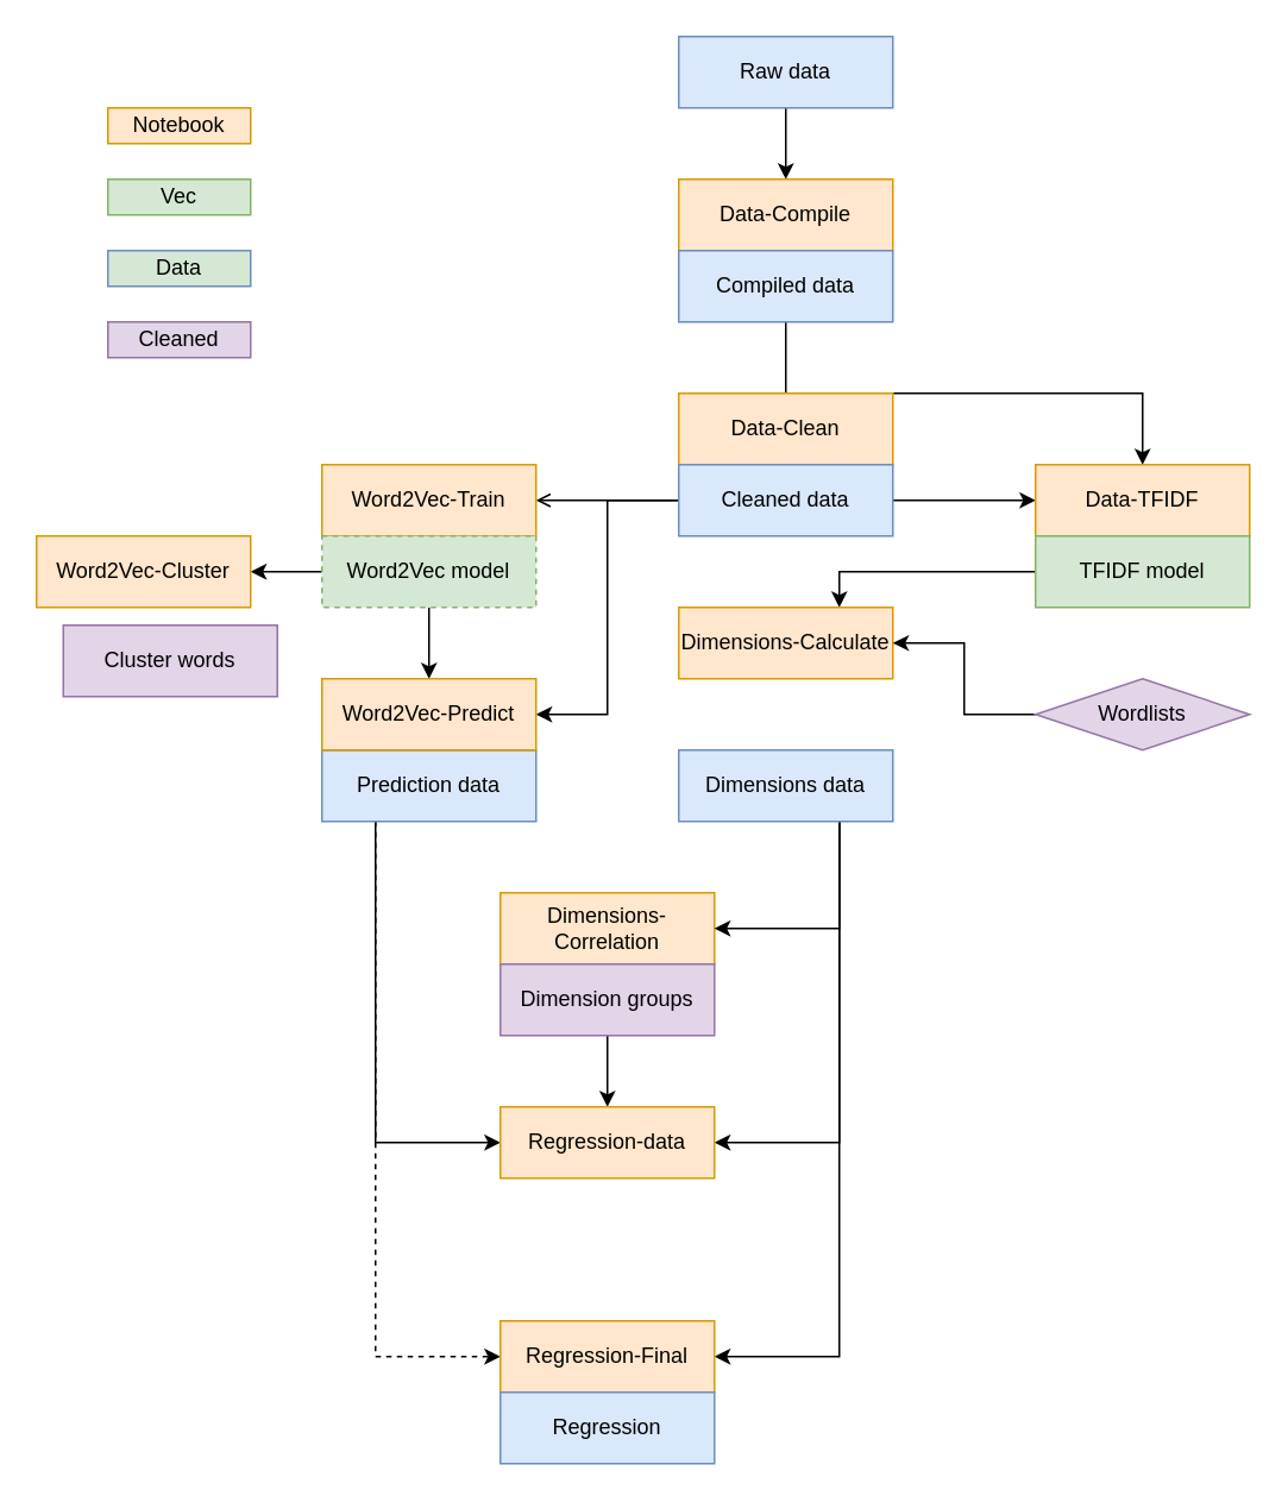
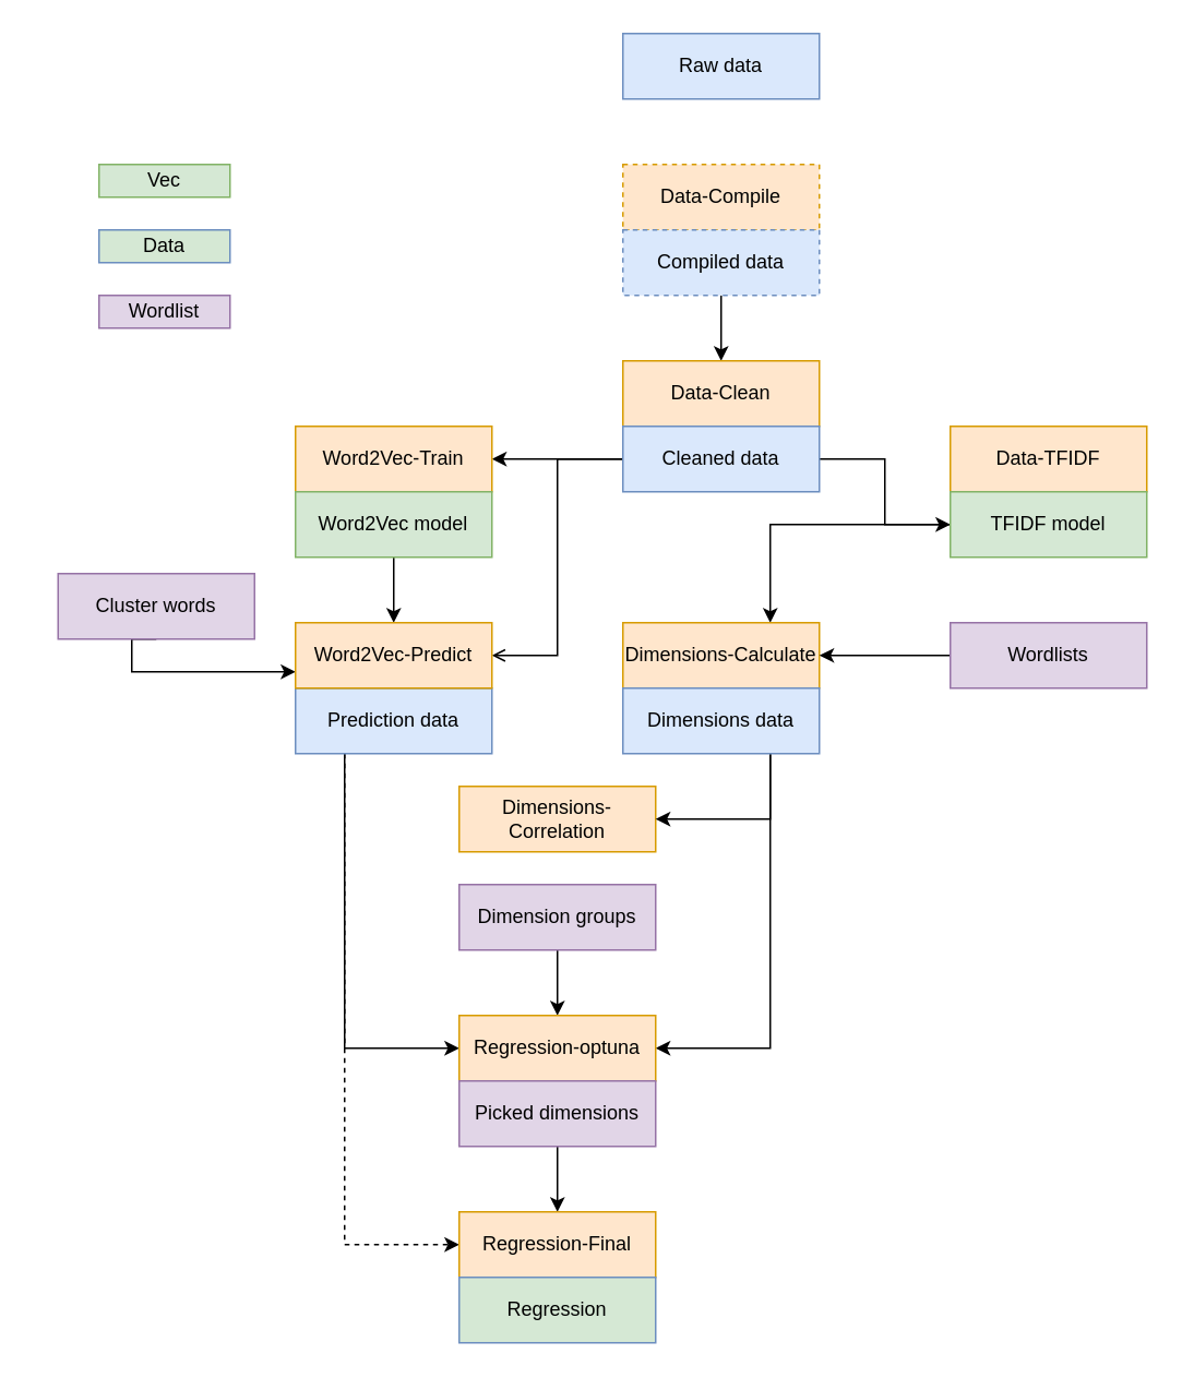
- <mxCell id="42" value="Notebook" style="rounded=0;whiteSpace=wrap;html=1;fillColor=#ffe6cc;strokeColor=#d79b00;fontColor=#000000;" parent="1" vertex="1"><mxGeometry x="60" y="60" width="80" height="20" as="geometry" /></mxCell>
- <mxCell id="2" style="edgeStyle=orthogonalEdgeStyle;rounded=0;orthogonalLoop=1;jettySize=auto;html=1;exitX=0.5;exitY=1;exitDx=0;exitDy=0;entryX=0.5;entryY=0;entryDx=0;entryDy=0;strokeColor=#000000;fontColor=#000000;" parent="1" source="3" target="4" edge="1"><mxGeometry relative="1" as="geometry" /></mxCell>
- <mxCell id="4" value="Data-Compile" style="rounded=0;whiteSpace=wrap;html=1;fillColor=#ffe6cc;strokeColor=#d79b00;fontColor=#000000;" parent="1" vertex="1"><mxGeometry x="380" y="100" width="120" height="40" as="geometry" /></mxCell>
+ <mxCell id="4" value="Data-Compile" style="rounded=0;whiteSpace=wrap;html=1;fillColor=#ffe6cc;strokeColor=#d79b00;fontColor=#000000;dashed=1;" parent="1" vertex="1"><mxGeometry x="380" y="100" width="120" height="40" as="geometry" /></mxCell>
- <mxCell id="6" value="Compiled data" style="rounded=0;whiteSpace=wrap;html=1;fillColor=#dae8fc;strokeColor=#6c8ebf;fontColor=#000000;" parent="1" vertex="1"><mxGeometry x="380" y="140" width="120" height="40" as="geometry" /></mxCell>
+ <mxCell id="6" value="Compiled data" style="rounded=0;whiteSpace=wrap;html=1;fillColor=#dae8fc;strokeColor=#6c8ebf;fontColor=#000000;dashed=1;" parent="1" vertex="1"><mxGeometry x="380" y="140" width="120" height="40" as="geometry" /></mxCell>
- <mxCell id="44" value="Cleaned" style="rounded=0;whiteSpace=wrap;html=1;fillColor=#e1d5e7;strokeWidth=1;strokeColor=#9673a6;fontColor=#000000;" parent="1" vertex="1"><mxGeometry x="60" y="180" width="80" height="20" as="geometry" /></mxCell>
+ <mxCell id="44" value="Wordlist" style="rounded=0;whiteSpace=wrap;html=1;fillColor=#e1d5e7;strokeWidth=1;strokeColor=#9673a6;fontColor=#000000;" parent="1" vertex="1"><mxGeometry x="60" y="180" width="80" height="20" as="geometry" /></mxCell>
- <mxCell id="5" style="edgeStyle=orthogonalEdgeStyle;rounded=0;orthogonalLoop=1;jettySize=auto;html=1;exitX=0.5;exitY=1;exitDx=0;exitDy=0;strokeColor=#000000;fontColor=#000000;" parent="1" source="6" target="23" edge="1"><mxGeometry relative="1" as="geometry" /></mxCell>
+ <mxCell id="5" style="edgeStyle=orthogonalEdgeStyle;rounded=0;orthogonalLoop=1;jettySize=auto;html=1;exitX=0.5;exitY=1;exitDx=0;exitDy=0;entryX=0.5;entryY=0;entryDx=0;entryDy=0;strokeColor=#000000;fontColor=#000000;" parent="1" source="6" target="7" edge="1"><mxGeometry relative="1" as="geometry" /></mxCell>
- <mxCell id="8" style="edgeStyle=orthogonalEdgeStyle;rounded=0;orthogonalLoop=1;jettySize=auto;html=1;exitX=0;exitY=0.5;exitDx=0;exitDy=0;strokeColor=#000000;fontColor=#000000;endArrow=open;" parent="1" source="11" target="12" edge="1"><mxGeometry relative="1" as="geometry" /></mxCell>
+ <mxCell id="8" style="edgeStyle=orthogonalEdgeStyle;rounded=0;orthogonalLoop=1;jettySize=auto;html=1;exitX=0;exitY=0.5;exitDx=0;exitDy=0;strokeColor=#000000;fontColor=#000000;" parent="1" source="11" target="12" edge="1"><mxGeometry relative="1" as="geometry" /></mxCell>
- <mxCell id="10" style="edgeStyle=orthogonalEdgeStyle;rounded=0;orthogonalLoop=1;jettySize=auto;html=1;exitX=1;exitY=0.5;exitDx=0;exitDy=0;entryX=0;entryY=0.5;entryDx=0;entryDy=0;strokeColor=#000000;fontColor=#000000;" parent="1" source="11" target="23" edge="1"><mxGeometry relative="1" as="geometry" /></mxCell>
+ <mxCell id="10" style="edgeStyle=orthogonalEdgeStyle;rounded=0;orthogonalLoop=1;jettySize=auto;html=1;exitX=1;exitY=0.5;exitDx=0;exitDy=0;strokeColor=#000000;fontColor=#000000;" parent="1" source="11" target="25" edge="1"><mxGeometry relative="1" as="geometry" /></mxCell>
- <mxCell id="16" value="Word2Vec-Cluster" style="rounded=0;whiteSpace=wrap;html=1;fillColor=#ffe6cc;strokeColor=#d79b00;fontColor=#000000;" parent="1" vertex="1"><mxGeometry x="20" y="300" width="120" height="40" as="geometry" /></mxCell>
- <mxCell id="13" style="edgeStyle=orthogonalEdgeStyle;rounded=0;orthogonalLoop=1;jettySize=auto;html=1;exitX=0;exitY=0.5;exitDx=0;exitDy=0;entryX=1;entryY=0.5;entryDx=0;entryDy=0;strokeColor=#000000;fontColor=#000000;" parent="1" source="15" target="16" edge="1"><mxGeometry relative="1" as="geometry" /></mxCell>
- <mxCell id="15" value="Word2Vec model" style="rounded=0;whiteSpace=wrap;html=1;fillColor=#d5e8d4;strokeColor=#82b366;fontColor=#000000;dashed=1;" parent="1" vertex="1"><mxGeometry x="180" y="300" width="120" height="40" as="geometry" /></mxCell>
+ <mxCell id="15" value="Word2Vec model" style="rounded=0;whiteSpace=wrap;html=1;fillColor=#d5e8d4;strokeColor=#82b366;fontColor=#000000;" parent="1" vertex="1"><mxGeometry x="180" y="300" width="120" height="40" as="geometry" /></mxCell>
- <mxCell id="26" value="Dimensions-Calculate" style="rounded=0;whiteSpace=wrap;html=1;fillColor=#ffe6cc;strokeColor=#d79b00;fontColor=#000000;" parent="1" vertex="1"><mxGeometry x="380" y="340" width="120" height="40" as="geometry" /></mxCell>
+ <mxCell id="26" value="Dimensions-Calculate" style="rounded=0;whiteSpace=wrap;html=1;fillColor=#ffe6cc;strokeColor=#d79b00;fontColor=#000000;" parent="1" vertex="1"><mxGeometry x="380" y="380" width="120" height="40" as="geometry" /></mxCell>
- <mxCell id="9" style="edgeStyle=orthogonalEdgeStyle;rounded=0;orthogonalLoop=1;jettySize=auto;html=1;exitX=0;exitY=0.5;exitDx=0;exitDy=0;entryX=1;entryY=0.5;entryDx=0;entryDy=0;strokeColor=#000000;fontColor=#000000;" parent="1" source="11" target="22" edge="1"><mxGeometry relative="1" as="geometry"><Array as="points"><mxPoint x="340" y="280" /><mxPoint x="340" y="400" /></Array></mxGeometry></mxCell>
+ <mxCell id="9" style="edgeStyle=orthogonalEdgeStyle;rounded=0;orthogonalLoop=1;jettySize=auto;html=1;exitX=0;exitY=0.5;exitDx=0;exitDy=0;entryX=1;entryY=0.5;entryDx=0;entryDy=0;strokeColor=#000000;fontColor=#000000;endArrow=open;" parent="1" source="11" target="22" edge="1"><mxGeometry relative="1" as="geometry"><Array as="points"><mxPoint x="340" y="280" /><mxPoint x="340" y="400" /></Array></mxGeometry></mxCell>
- <mxCell id="40" value="Wordlists" style="rhombus;whiteSpace=wrap;html=1;fillColor=#e1d5e7;strokeWidth=1;strokeColor=#9673a6;fontColor=#000000;" parent="1" vertex="1"><mxGeometry x="580" y="380" width="120" height="40" as="geometry" /></mxCell>
+ <mxCell id="40" value="Wordlists" style="rounded=0;whiteSpace=wrap;html=1;fillColor=#e1d5e7;strokeWidth=1;strokeColor=#9673a6;fontColor=#000000;" parent="1" vertex="1"><mxGeometry x="580" y="380" width="120" height="40" as="geometry" /></mxCell>
+ <mxCell id="17" style="edgeStyle=orthogonalEdgeStyle;rounded=0;orthogonalLoop=1;jettySize=auto;html=1;exitX=0.5;exitY=1;exitDx=0;exitDy=0;entryX=0;entryY=0.75;entryDx=0;entryDy=0;strokeColor=#000000;fontColor=#000000;" parent="1" source="18" target="22" edge="1"><mxGeometry relative="1" as="geometry"><Array as="points"><mxPoint x="80" y="410" /></Array></mxGeometry></mxCell>
- <mxCell id="27" value="Dimensions-Correlation" style="rounded=0;whiteSpace=wrap;html=1;fillColor=#ffe6cc;strokeColor=#d79b00;fontColor=#000000;" parent="1" vertex="1"><mxGeometry x="280" y="500" width="120" height="40" as="geometry" /></mxCell>
+ <mxCell id="27" value="Dimensions-Correlation" style="rounded=0;whiteSpace=wrap;html=1;fillColor=#ffe6cc;strokeColor=#d79b00;fontColor=#000000;" parent="1" vertex="1"><mxGeometry x="280" y="480" width="120" height="40" as="geometry" /></mxCell>
- <mxCell id="34" value="Regression-data" style="rounded=0;whiteSpace=wrap;html=1;fillColor=#ffe6cc;strokeColor=#d79b00;fontColor=#000000;" parent="1" vertex="1"><mxGeometry x="280" y="620" width="120" height="40" as="geometry" /></mxCell>
+ <mxCell id="34" value="Regression-optuna" style="rounded=0;whiteSpace=wrap;html=1;fillColor=#ffe6cc;strokeColor=#d79b00;fontColor=#000000;" parent="1" vertex="1"><mxGeometry x="280" y="620" width="120" height="40" as="geometry" /></mxCell>
+ <mxCell id="36" value="Picked dimensions" style="rounded=0;whiteSpace=wrap;html=1;fillColor=#e1d5e7;strokeWidth=1;strokeColor=#9673a6;fontColor=#000000;" parent="1" vertex="1"><mxGeometry x="280" y="660" width="120" height="40" as="geometry" /></mxCell>
+ <mxCell id="35" style="edgeStyle=orthogonalEdgeStyle;rounded=0;orthogonalLoop=1;jettySize=auto;html=1;exitX=0.5;exitY=1;exitDx=0;exitDy=0;entryX=0.5;entryY=0;entryDx=0;entryDy=0;strokeColor=#000000;fontColor=#000000;" parent="1" source="36" target="37" edge="1"><mxGeometry relative="1" as="geometry" /></mxCell>
- <mxCell id="30" style="edgeStyle=orthogonalEdgeStyle;rounded=0;orthogonalLoop=1;jettySize=auto;html=1;exitX=0.75;exitY=1;exitDx=0;exitDy=0;entryX=1;entryY=0.5;entryDx=0;entryDy=0;strokeColor=#000000;fontColor=#000000;" parent="1" source="31" target="37" edge="1"><mxGeometry relative="1" as="geometry" /></mxCell>
- <mxCell id="38" value="Regression" style="rounded=0;whiteSpace=wrap;html=1;fillColor=#dae8fc;strokeColor=#6c8ebf;fontColor=#000000;" parent="1" vertex="1"><mxGeometry x="280" y="780" width="120" height="40" as="geometry" /></mxCell>
+ <mxCell id="38" value="Regression" style="rounded=0;whiteSpace=wrap;html=1;fillColor=#d5e8d4;strokeColor=#6c8ebf;fontColor=#000000;" parent="1" vertex="1"><mxGeometry x="280" y="780" width="120" height="40" as="geometry" /></mxCell>
